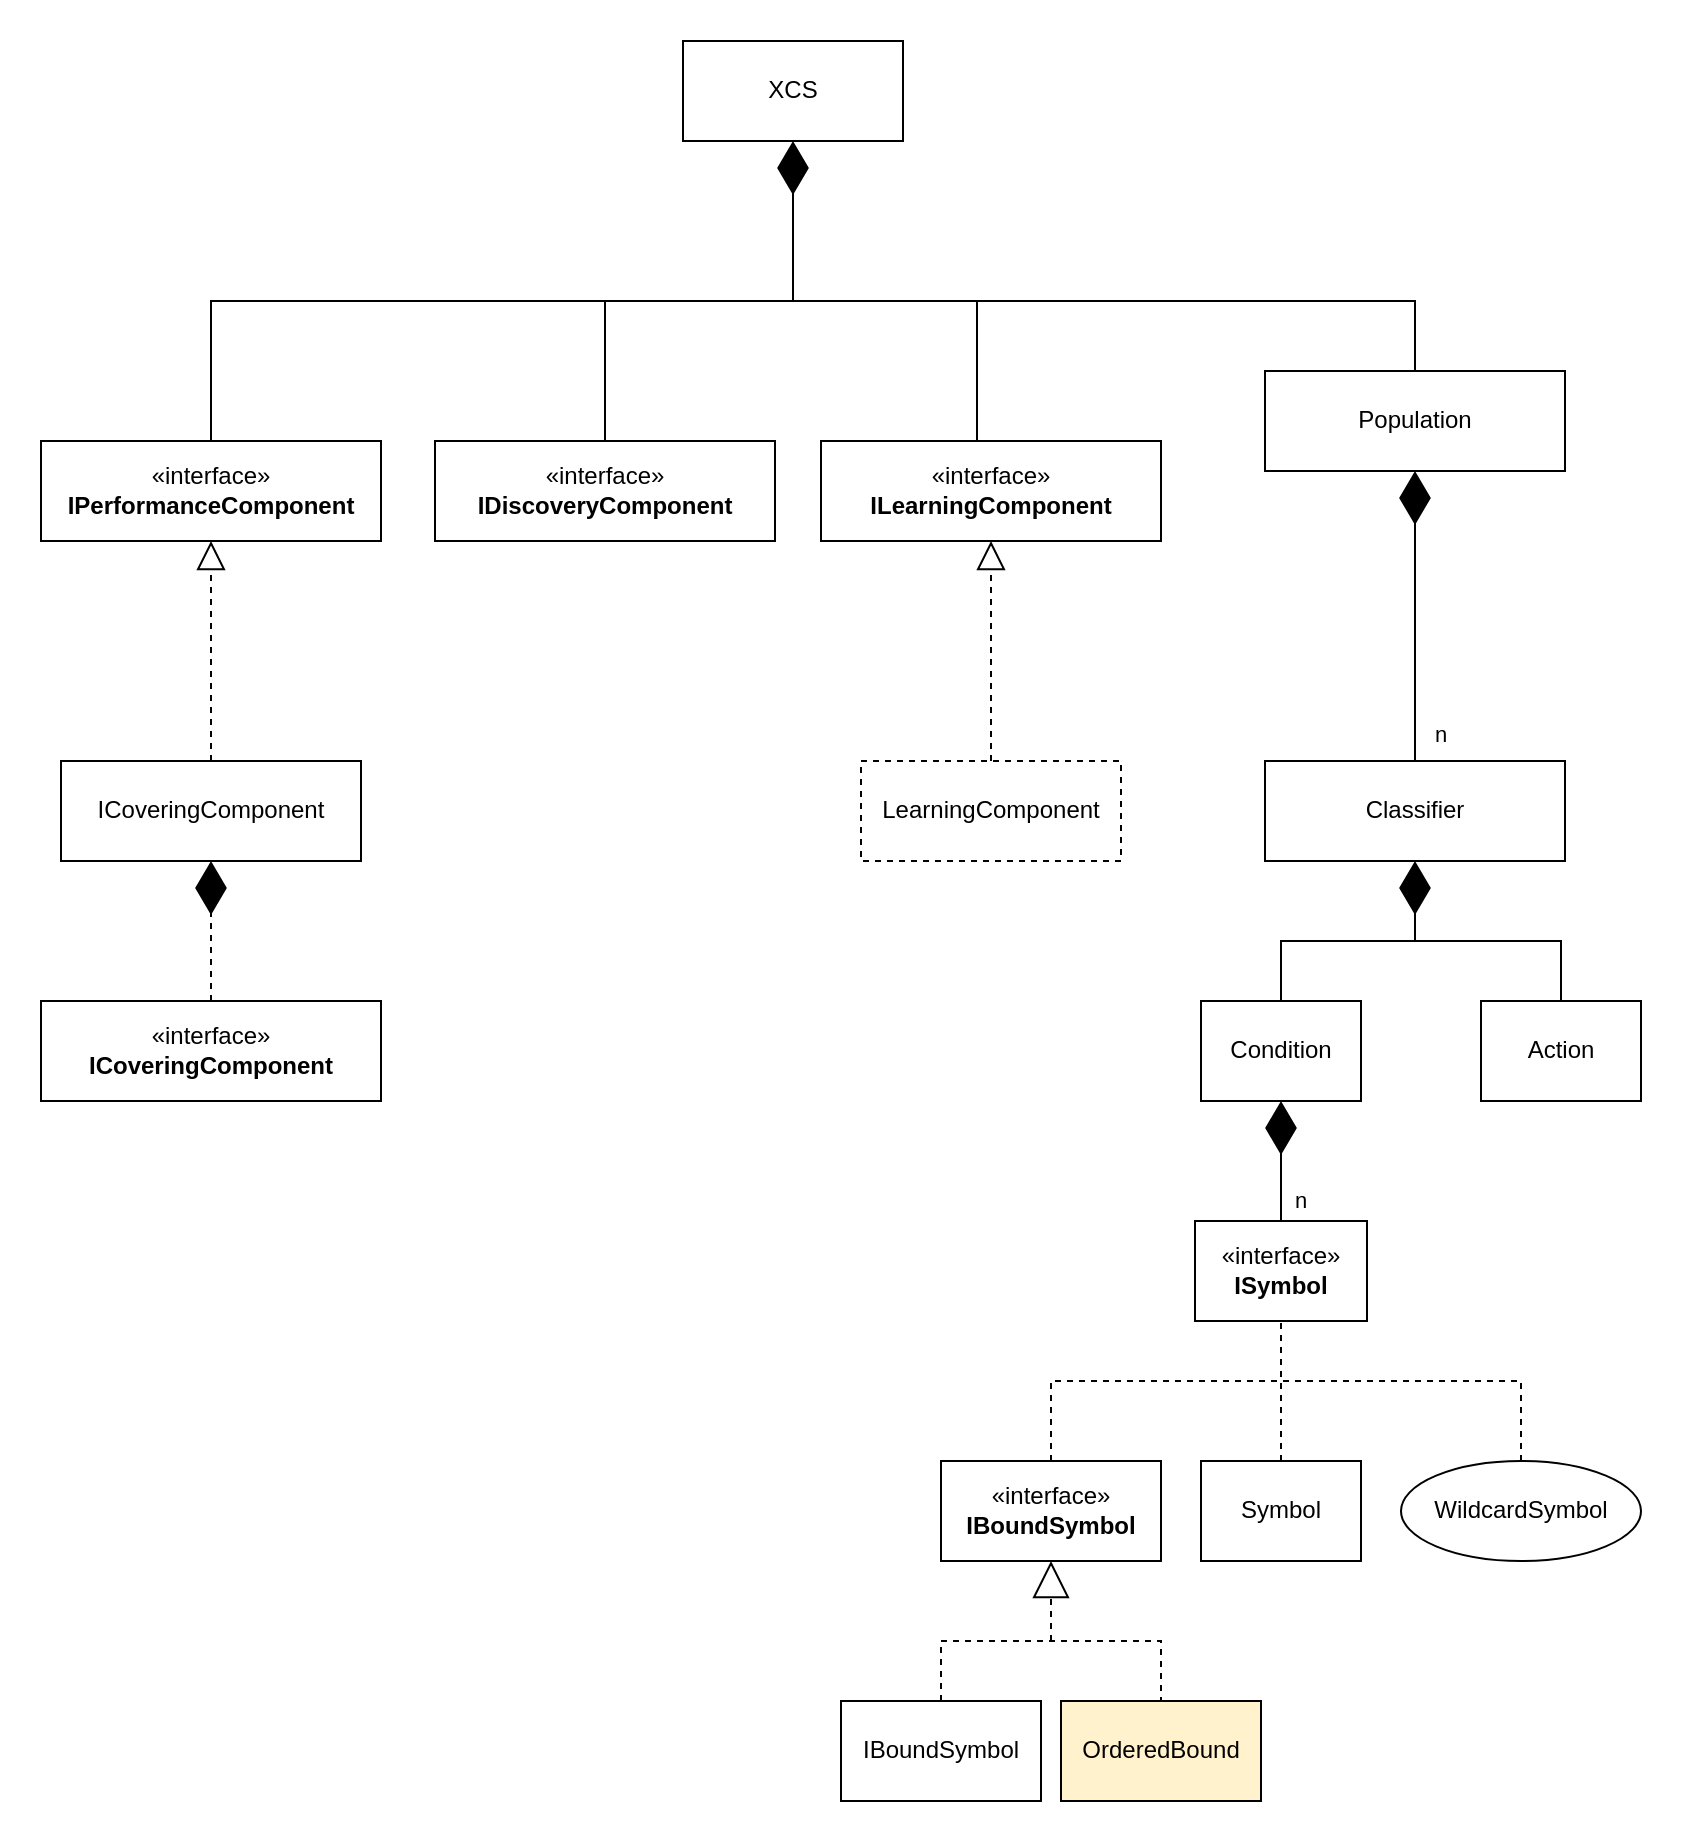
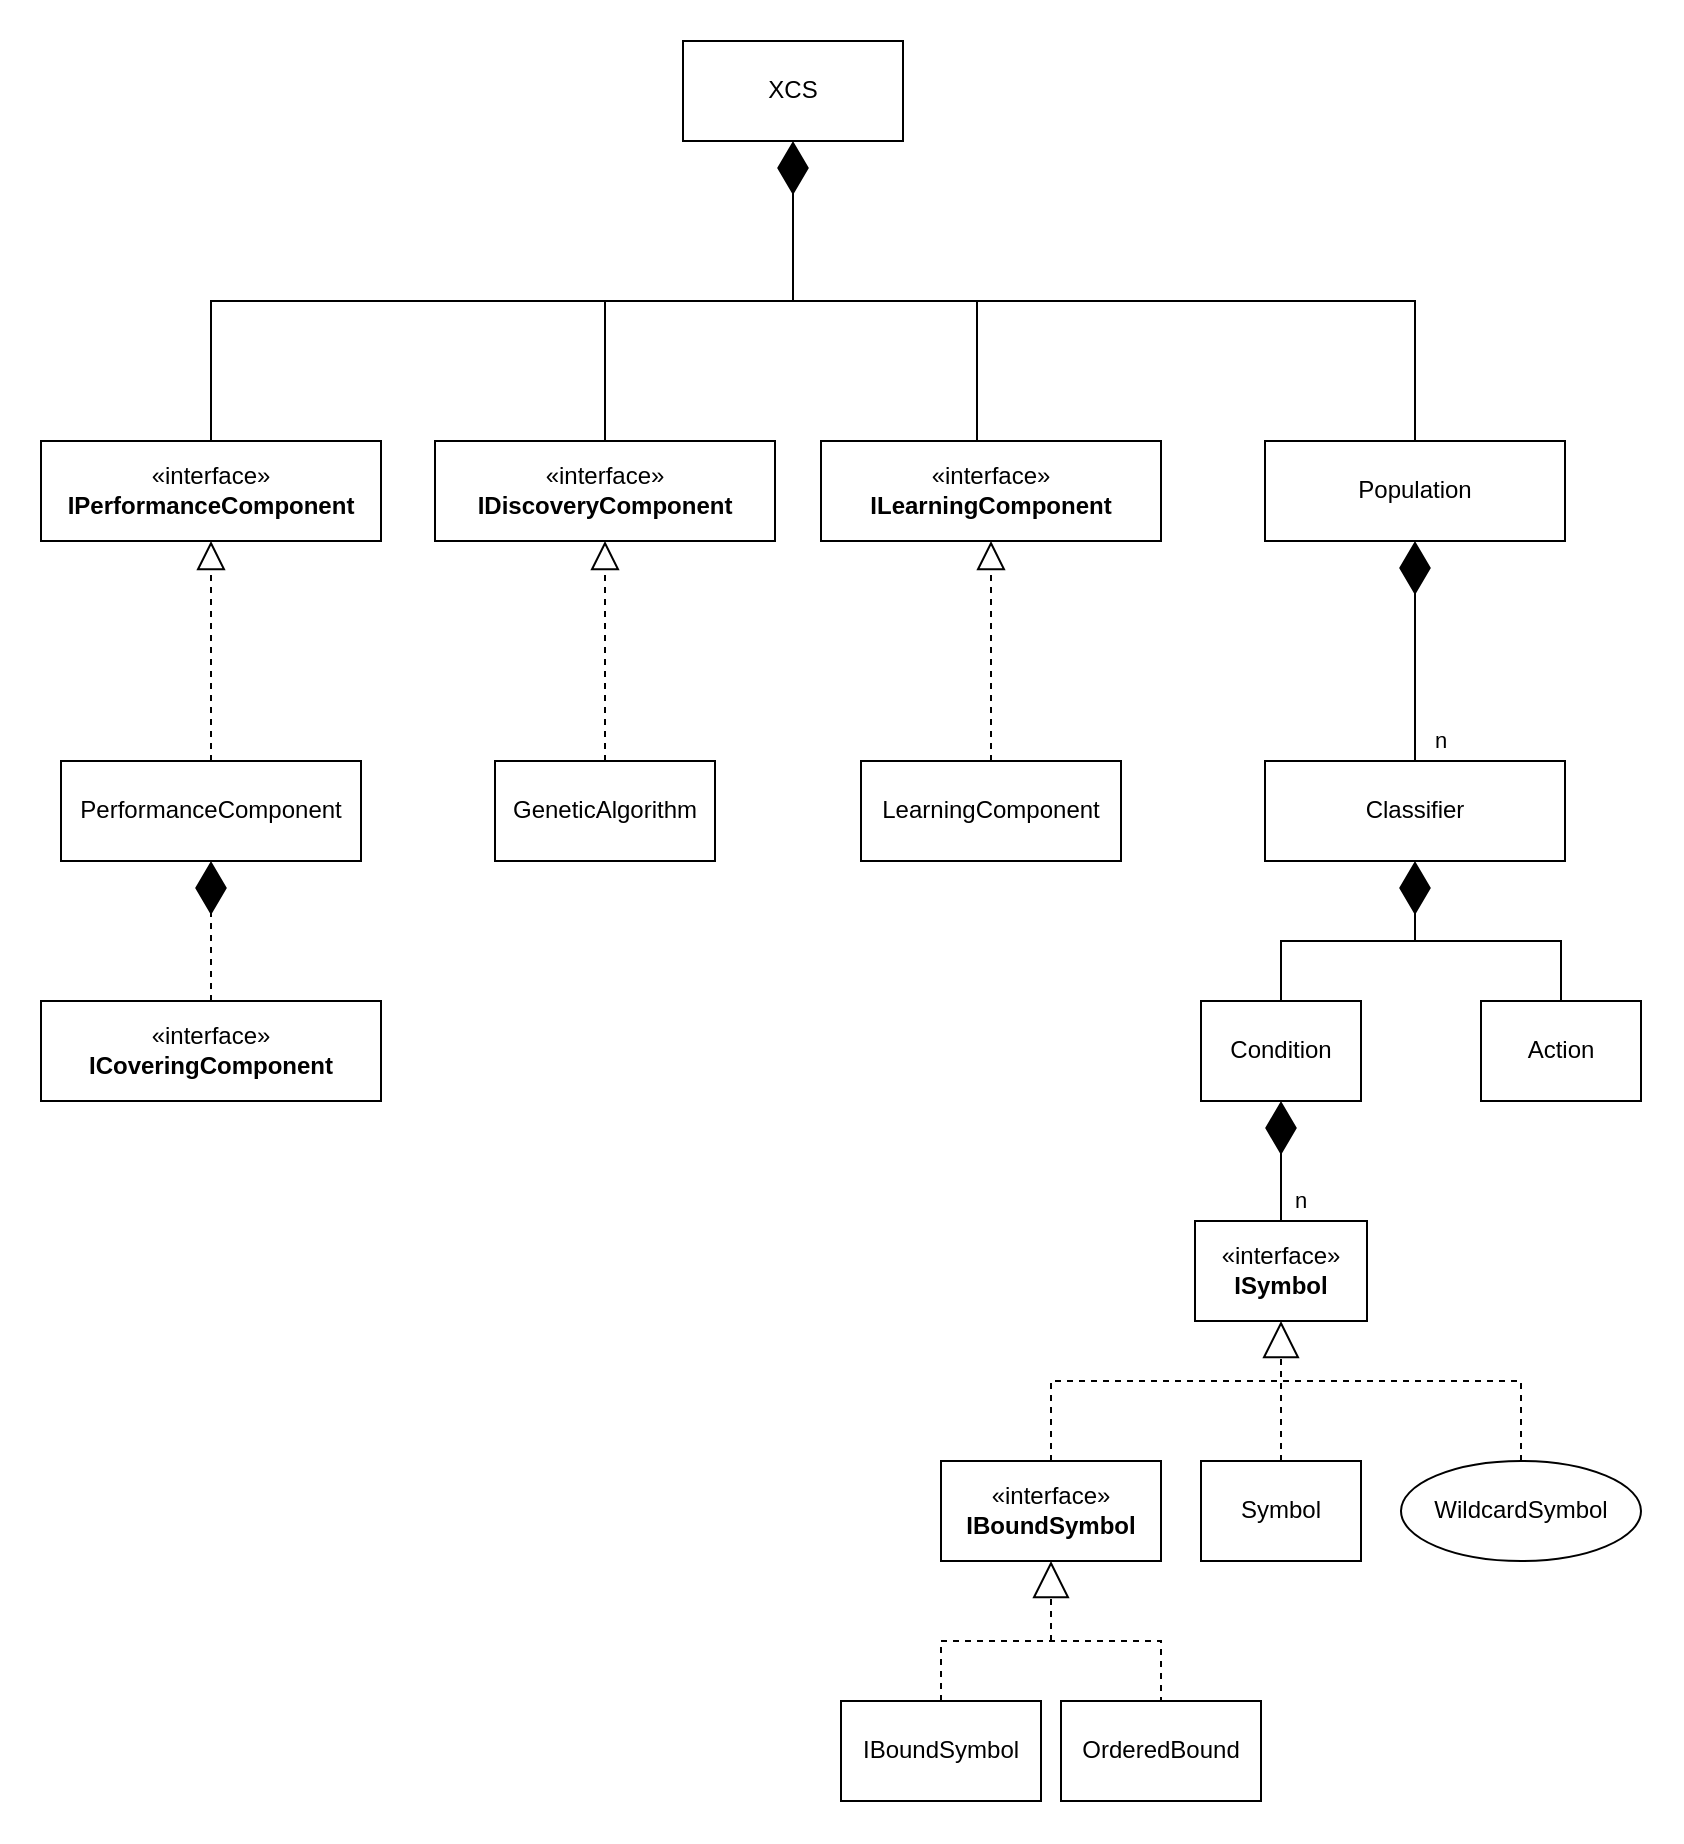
- <mxCell id="17" value="Population" style="html=1;" parent="1" vertex="1"><mxGeometry x="632" y="185" width="150" height="50" as="geometry" /></mxCell>
+ <mxCell id="17" value="Population" style="html=1;" parent="1" vertex="1"><mxGeometry x="632" y="220" width="150" height="50" as="geometry" /></mxCell>
+ <mxCell id="10" value="" style="endArrow=block;dashed=1;endFill=0;endSize=12;html=1;rounded=0;entryX=0.5;entryY=1;entryDx=0;entryDy=0;exitX=0.5;exitY=0;exitDx=0;exitDy=0;" parent="1" source="9" target="4" edge="1"><mxGeometry width="160" relative="1" as="geometry"><mxPoint x="74" y="390" as="sourcePoint" /><mxPoint x="234" y="390" as="targetPoint" /></mxGeometry></mxCell>
- <mxCell id="11" value="ICoveringComponent" style="html=1;" parent="1" vertex="1"><mxGeometry x="30" y="380" width="150" height="50" as="geometry" /></mxCell>
+ <mxCell id="11" value="PerformanceComponent" style="html=1;" parent="1" vertex="1"><mxGeometry x="30" y="380" width="150" height="50" as="geometry" /></mxCell>
+ <mxCell id="9" value="GeneticAlgorithm" style="html=1;" parent="1" vertex="1"><mxGeometry x="247" y="380" width="110" height="50" as="geometry" /></mxCell>
- <mxCell id="15" value="LearningComponent" style="html=1;dashed=1;" parent="1" vertex="1"><mxGeometry x="430" y="380" width="130" height="50" as="geometry" /></mxCell>
+ <mxCell id="15" value="LearningComponent" style="html=1;" parent="1" vertex="1"><mxGeometry x="430" y="380" width="130" height="50" as="geometry" /></mxCell>
- <mxCell id="32" value="" style="endArrow=none;endSize=16;endFill=0;html=1;rounded=0;entryX=0.5;entryY=1;entryDx=0;entryDy=0;exitX=0.5;exitY=0;exitDx=0;exitDy=0;dashed=1;" parent="1" source="29" target="27" edge="1"><mxGeometry width="160" relative="1" as="geometry"><mxPoint x="640" y="700" as="sourcePoint" /><mxPoint x="210" y="530" as="targetPoint" /></mxGeometry></mxCell>
+ <mxCell id="32" value="" style="endArrow=block;endSize=16;endFill=0;html=1;rounded=0;entryX=0.5;entryY=1;entryDx=0;entryDy=0;exitX=0.5;exitY=0;exitDx=0;exitDy=0;dashed=1;" parent="1" source="29" target="27" edge="1"><mxGeometry width="160" relative="1" as="geometry"><mxPoint x="640" y="700" as="sourcePoint" /><mxPoint x="210" y="530" as="targetPoint" /></mxGeometry></mxCell>
- <mxCell id="36" value="OrderedBound" style="html=1;fillColor=#fff2cc;" parent="1" vertex="1"><mxGeometry x="530" y="850" width="100" height="50" as="geometry" /></mxCell>
+ <mxCell id="36" value="OrderedBound" style="html=1;" parent="1" vertex="1"><mxGeometry x="530" y="850" width="100" height="50" as="geometry" /></mxCell>
